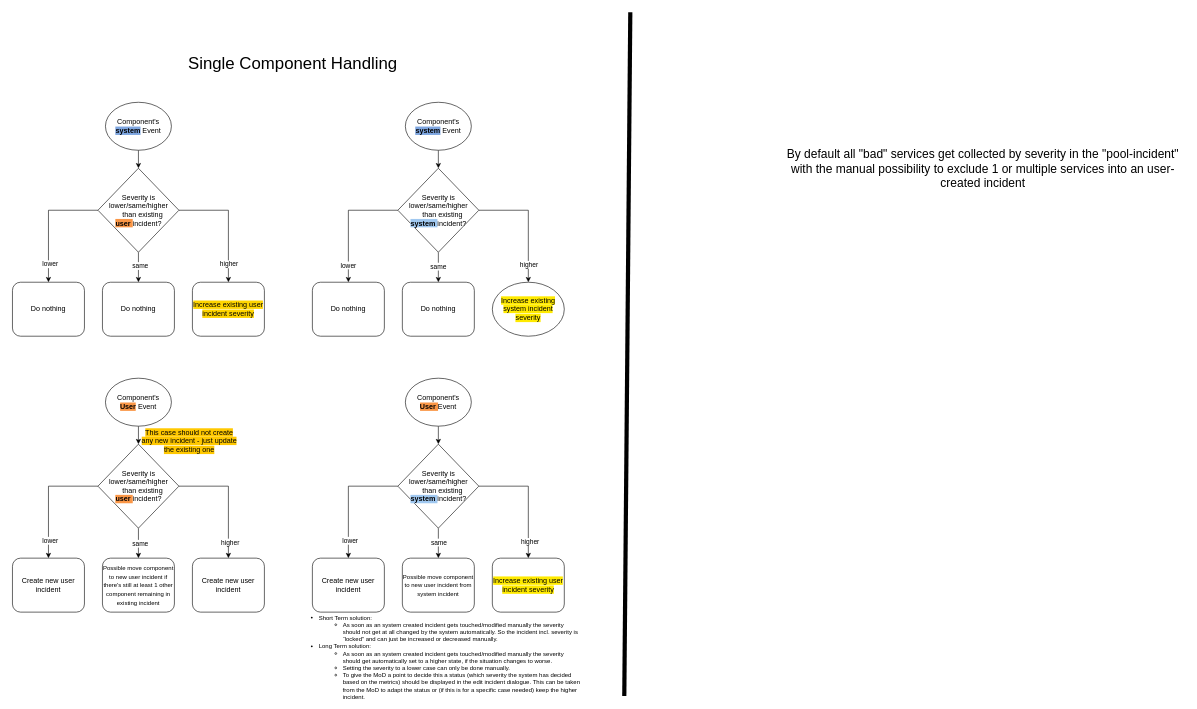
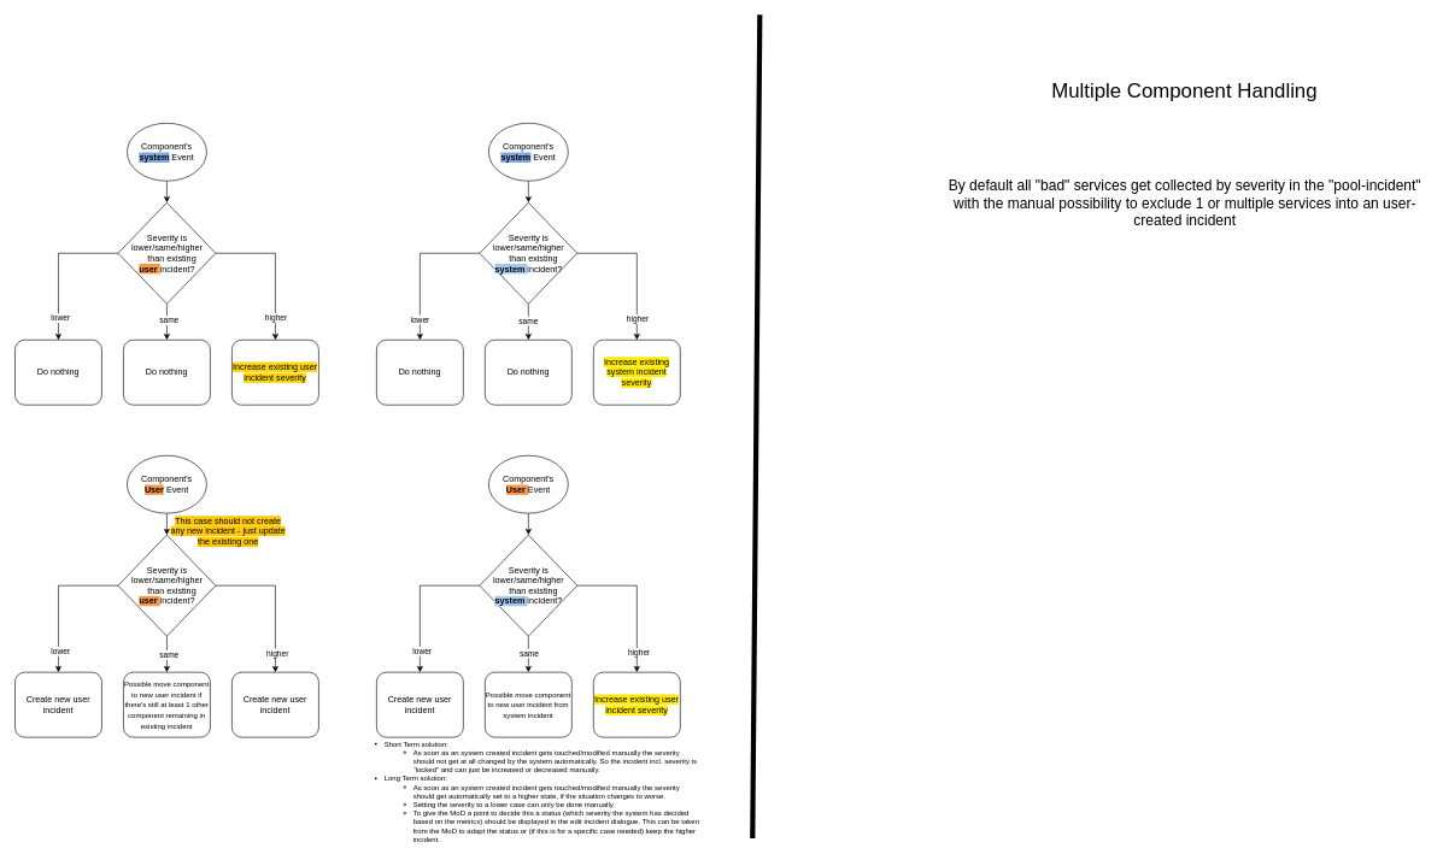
- <mxCell id="52" value="&lt;font style=&quot;font-size: 28px;&quot;&gt;Single Component Handling&lt;/font&gt;" style="text;html=1;strokeColor=none;fillColor=none;align=center;verticalAlign=middle;whiteSpace=wrap;rounded=0;" parent="1" vertex="1"><mxGeometry x="250" y="90" width="475" height="30" as="geometry" /></mxCell>
+ <mxCell id="53" value="&lt;font style=&quot;font-size: 28px;&quot;&gt;Multiple Component Handling&lt;/font&gt;" style="text;html=1;strokeColor=none;fillColor=none;align=center;verticalAlign=middle;whiteSpace=wrap;rounded=0;" parent="1" vertex="1"><mxGeometry x="1400" y="110" width="475" height="30" as="geometry" /></mxCell>
- <mxCell id="25" value="&lt;span style=&quot;background-color: rgb(255, 234, 0);&quot;&gt;Increase existing system incident severity&lt;/span&gt;" style="ellipse;whiteSpace=wrap;html=1;" parent="1" vertex="1"><mxGeometry x="820" y="470" width="120" height="90" as="geometry" /></mxCell>
+ <mxCell id="25" value="&lt;span style=&quot;background-color: rgb(255, 234, 0);&quot;&gt;Increase existing system incident severity&lt;/span&gt;" style="rounded=1;whiteSpace=wrap;html=1;" parent="1" vertex="1"><mxGeometry x="820" y="470" width="120" height="90" as="geometry" /></mxCell>
